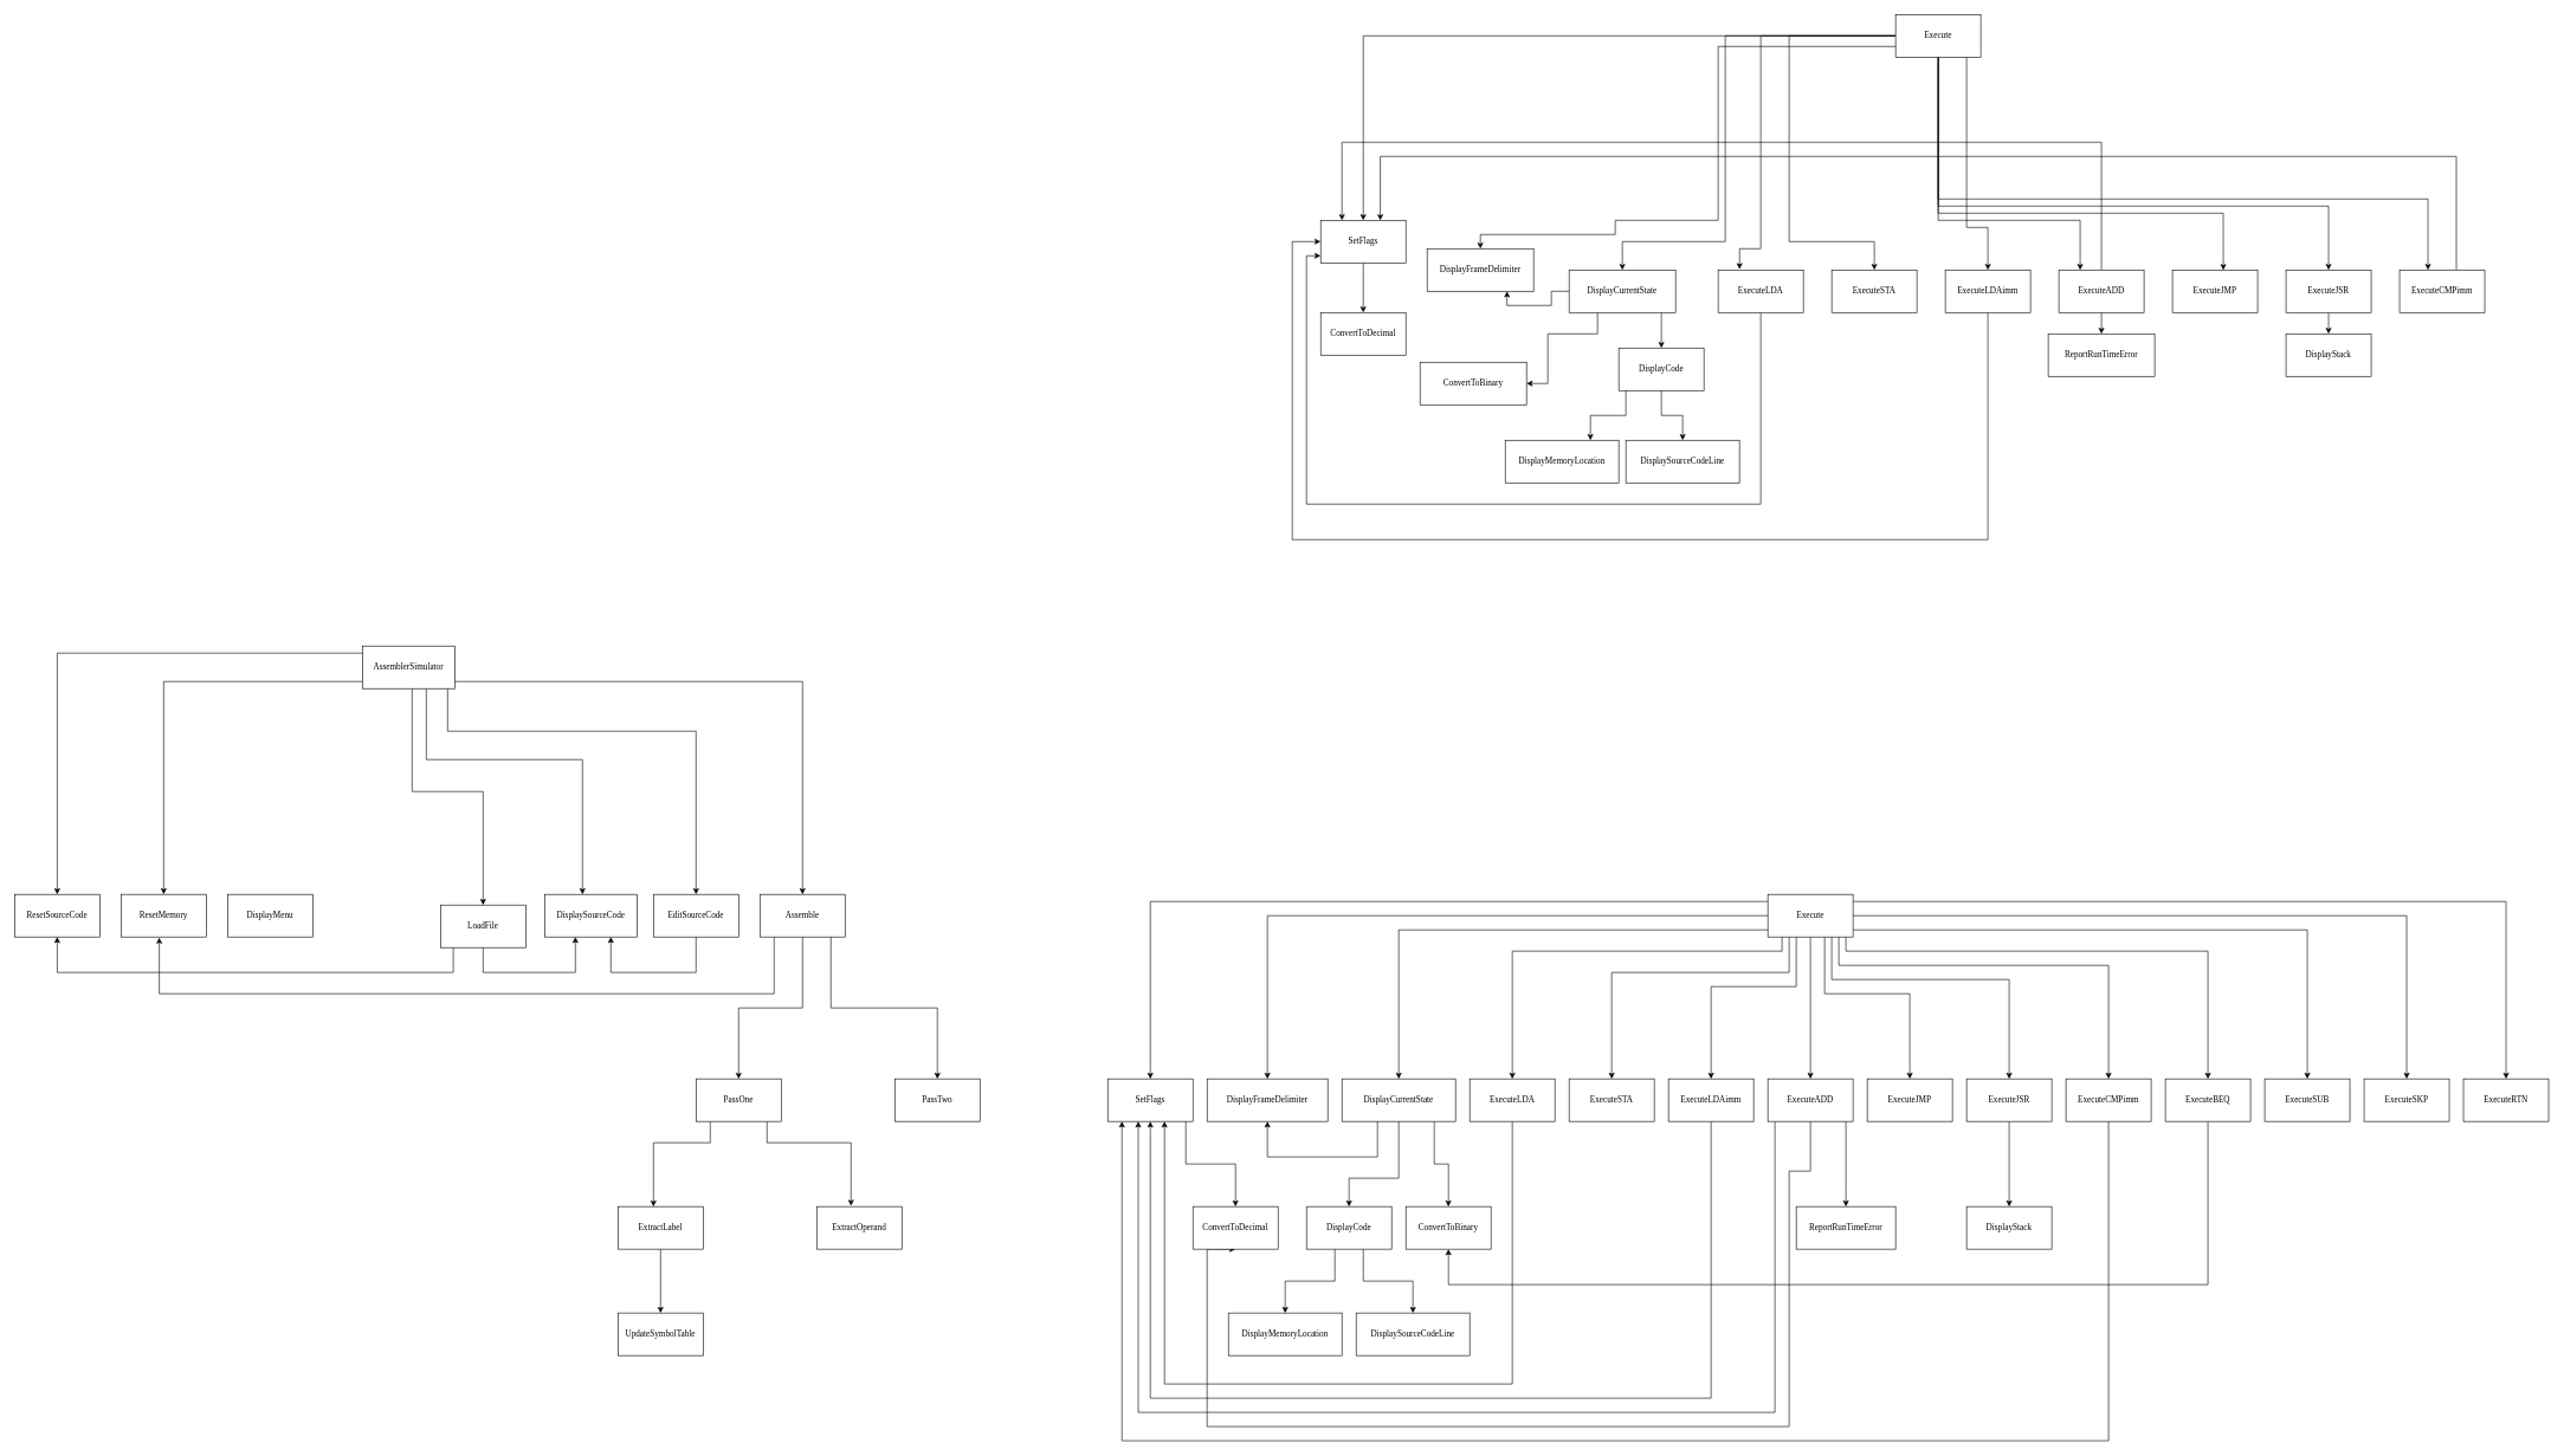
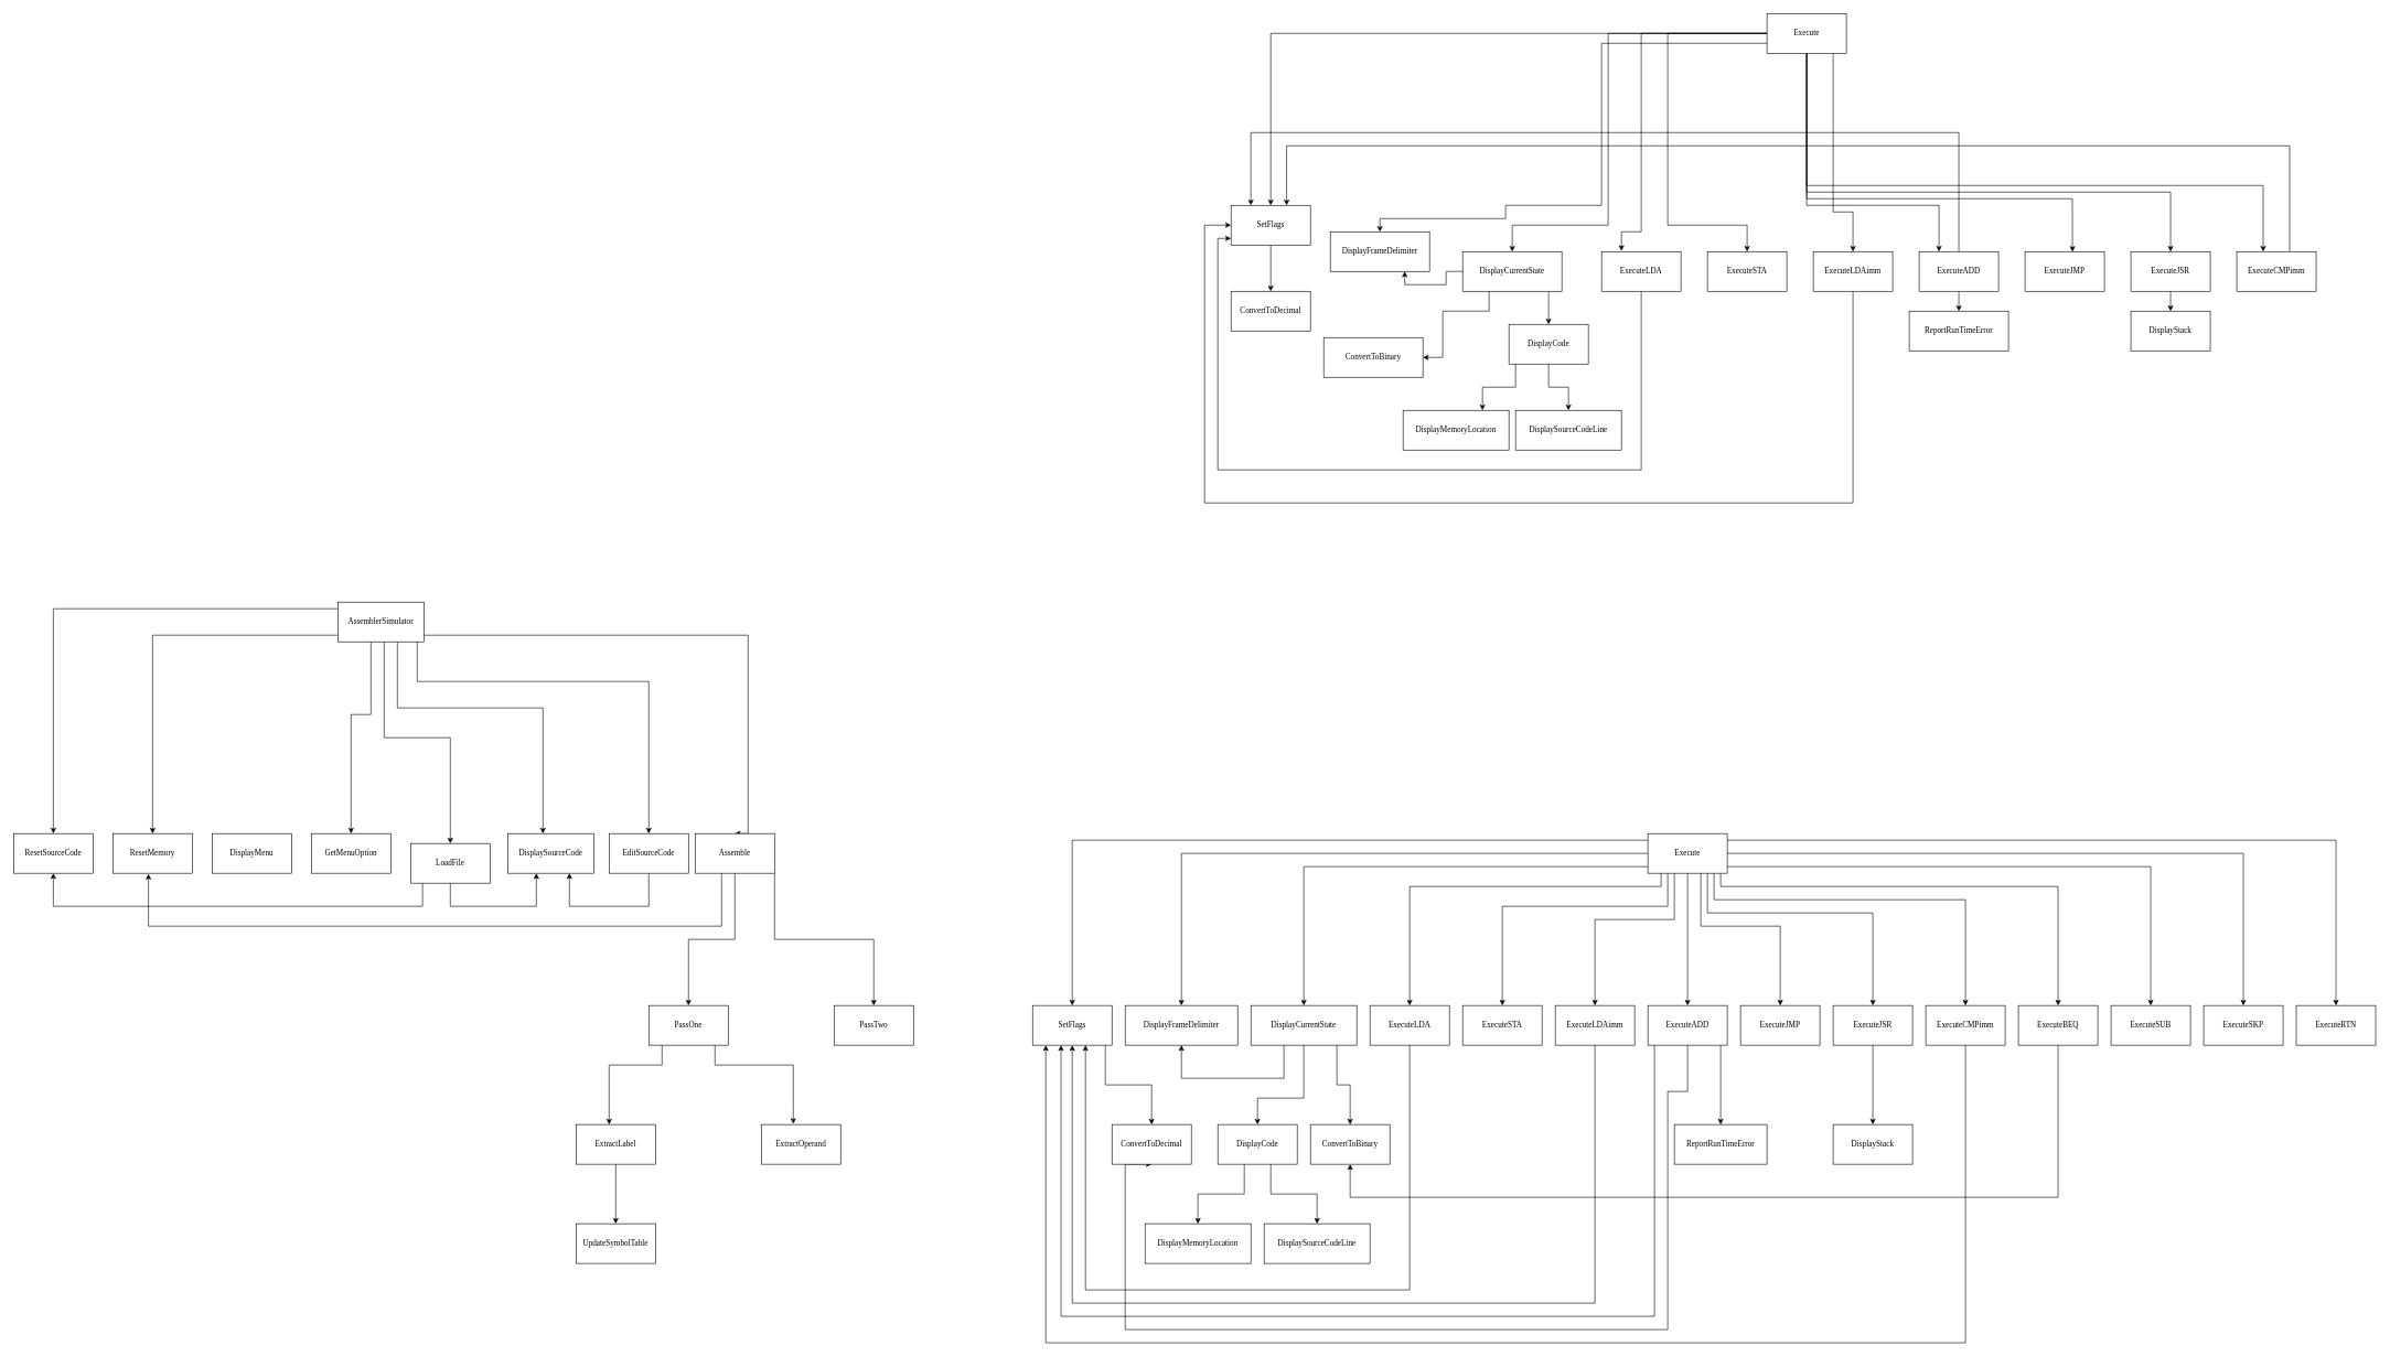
+ <mxCell id="4" style="edgeStyle=orthogonalEdgeStyle;rounded=0;orthogonalLoop=1;jettySize=auto;html=1;entryX=0.5;entryY=0;entryDx=0;entryDy=0;" edge="1" parent="1" source="9" target="13"><mxGeometry relative="1" as="geometry"><Array as="points"><mxPoint x="560" y="1080" /><mxPoint x="530" y="1080" /></Array></mxGeometry></mxCell>
+ <mxCell id="13" value="GetMenuOption" style="rounded=1;whiteSpace=wrap;html=1;arcSize=0;fontSize=12;fontFamily=Verdana;" parent="1" vertex="1"><mxGeometry x="470" y="1260" width="120" height="60" as="geometry" /></mxCell>
- <mxCell id="23" value="Assemble" style="rounded=1;whiteSpace=wrap;html=1;arcSize=0;fontSize=12;fontFamily=Verdana;" parent="1" vertex="1"><mxGeometry x="1070" y="1260" width="120" height="60" as="geometry" /></mxCell>
+ <mxCell id="23" value="Assemble" style="rounded=1;whiteSpace=wrap;html=1;arcSize=0;fontSize=12;fontFamily=Verdana;" parent="1" vertex="1"><mxGeometry x="1050" y="1260" width="120" height="60" as="geometry" /></mxCell>
